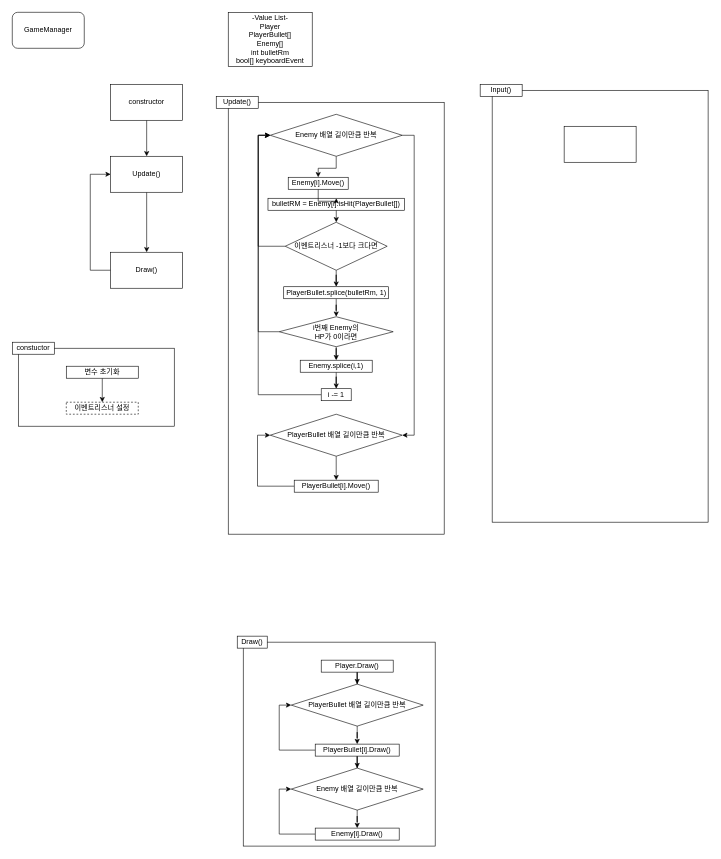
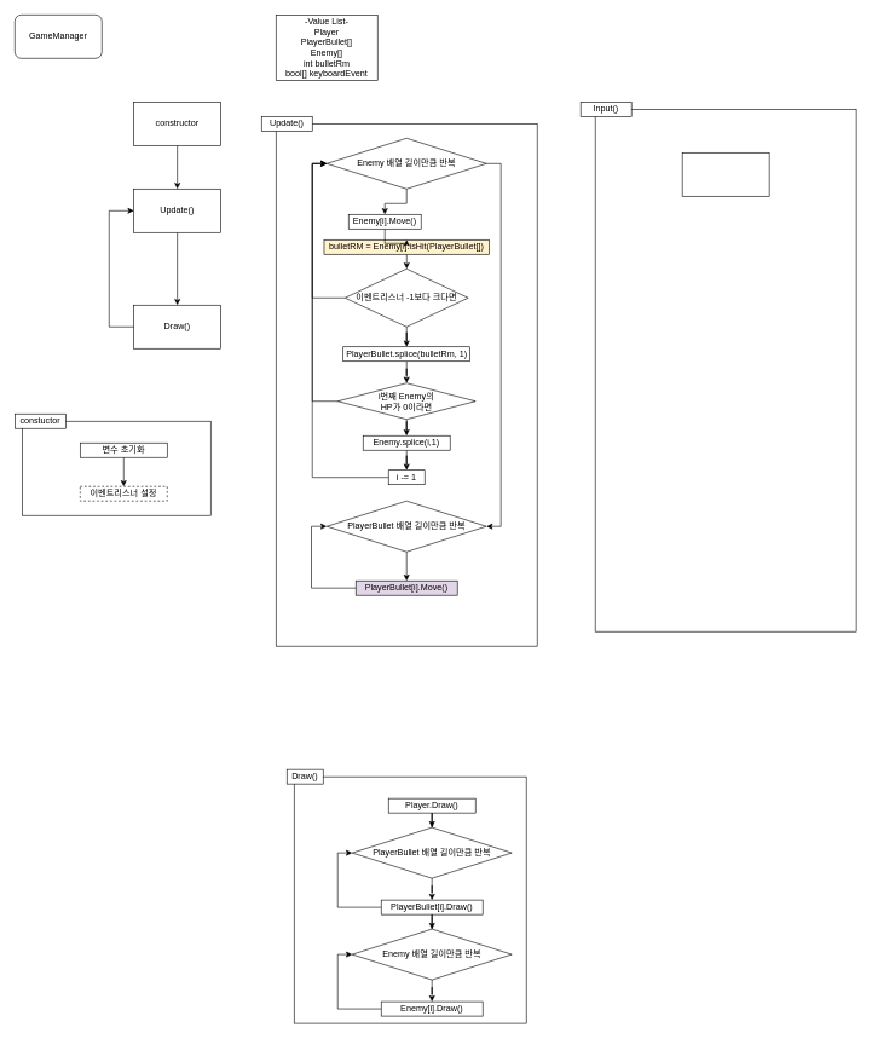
- <mxCell id="18" value="bulletRM = Enemy[i].isHit(PlayerBullet[])" style="rounded=0;whiteSpace=wrap;html=1;" parent="1" vertex="1"><mxGeometry x="446.25" y="330" width="227.5" height="20" as="geometry" /></mxCell>
+ <mxCell id="18" value="bulletRM = Enemy[i].isHit(PlayerBullet[])" style="rounded=0;whiteSpace=wrap;html=1;fillColor=#fff2cc;" parent="1" vertex="1"><mxGeometry x="446.25" y="330" width="227.5" height="20" as="geometry" /></mxCell>
- <mxCell id="22" value="PlayerBullet[i].Move()" style="rounded=0;whiteSpace=wrap;html=1;" parent="1" vertex="1"><mxGeometry x="490" y="800" width="140" height="20" as="geometry" /></mxCell>
+ <mxCell id="22" value="PlayerBullet[i].Move()" style="rounded=0;whiteSpace=wrap;html=1;fillColor=#e1d5e7;" parent="1" vertex="1"><mxGeometry x="490" y="800" width="140" height="20" as="geometry" /></mxCell>
